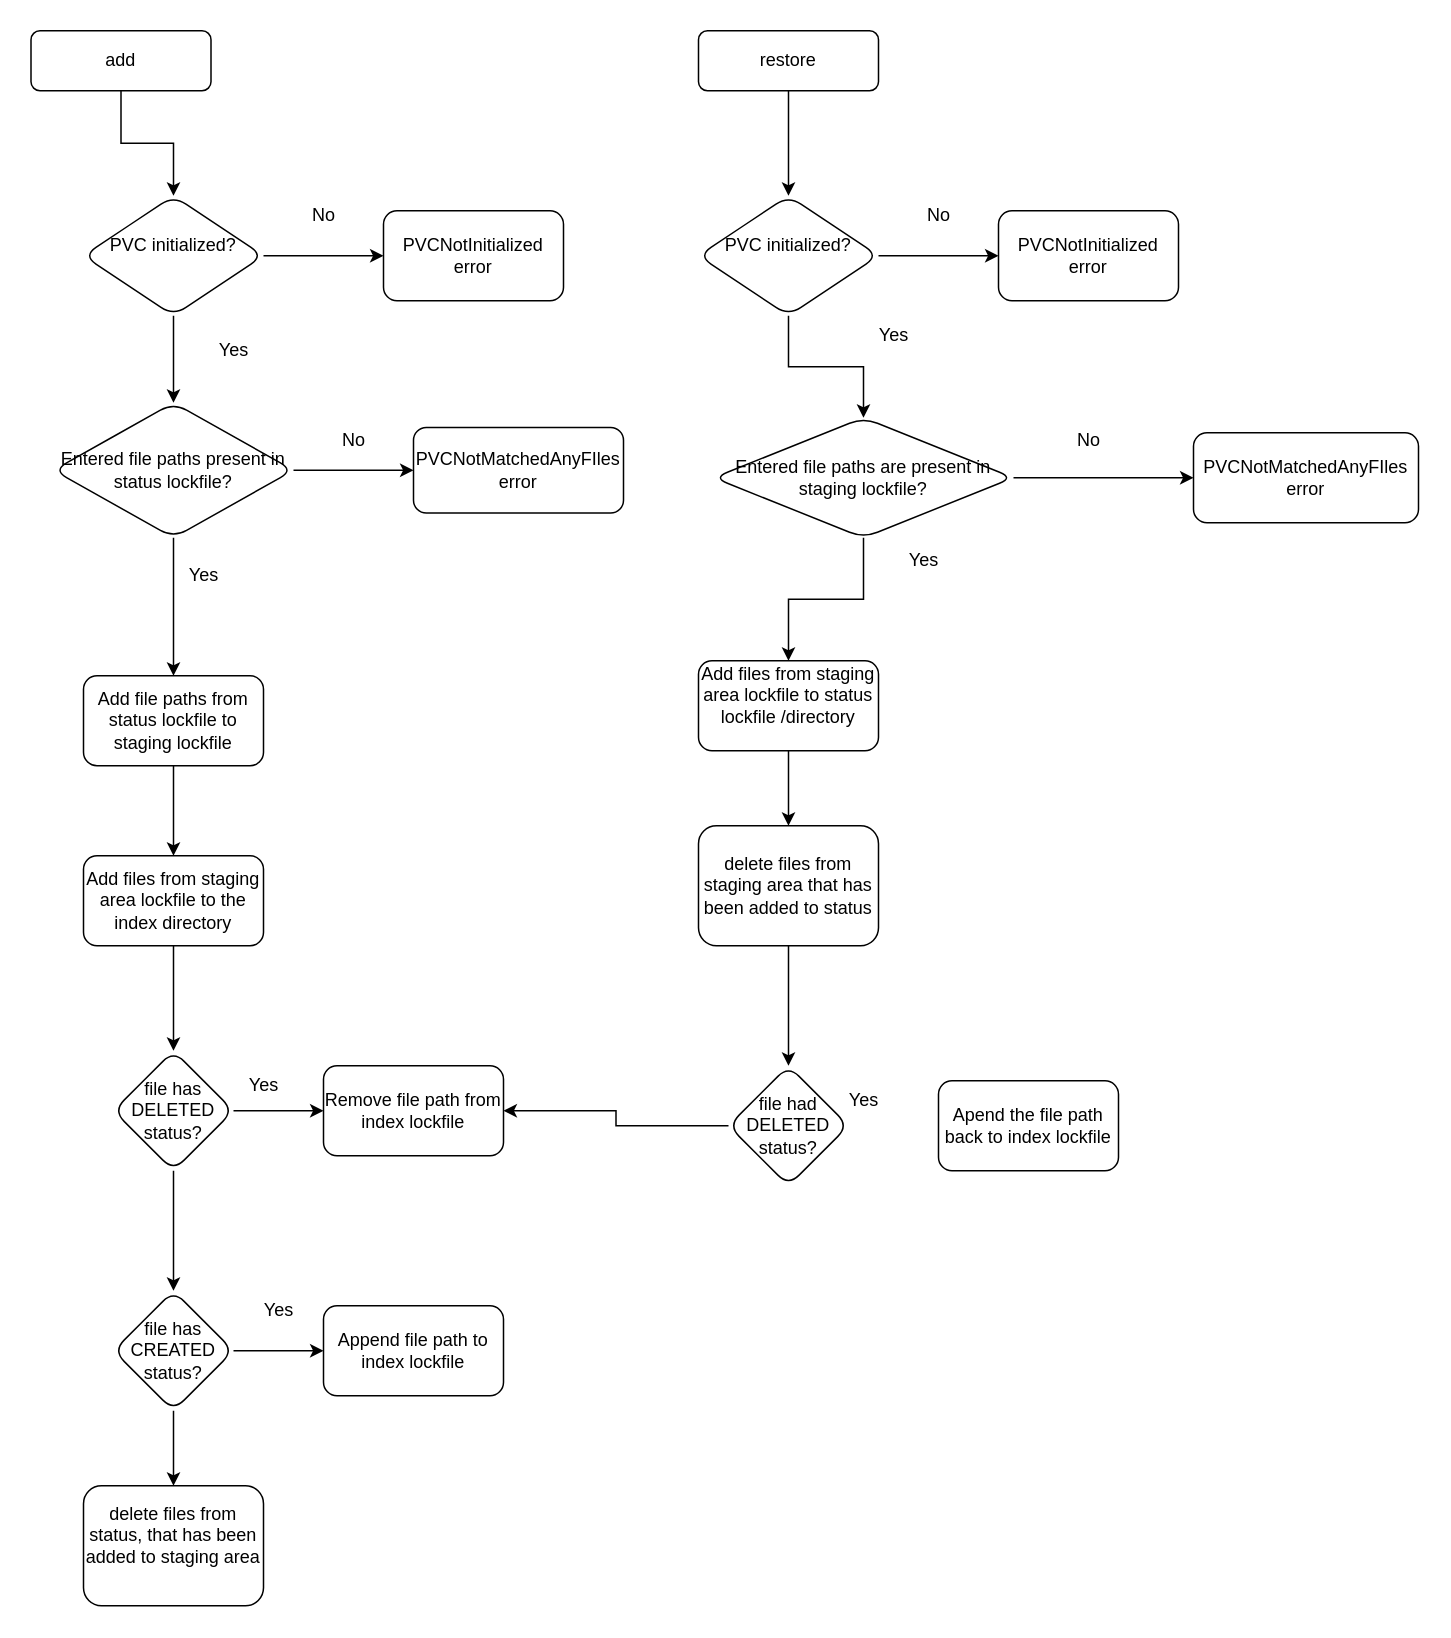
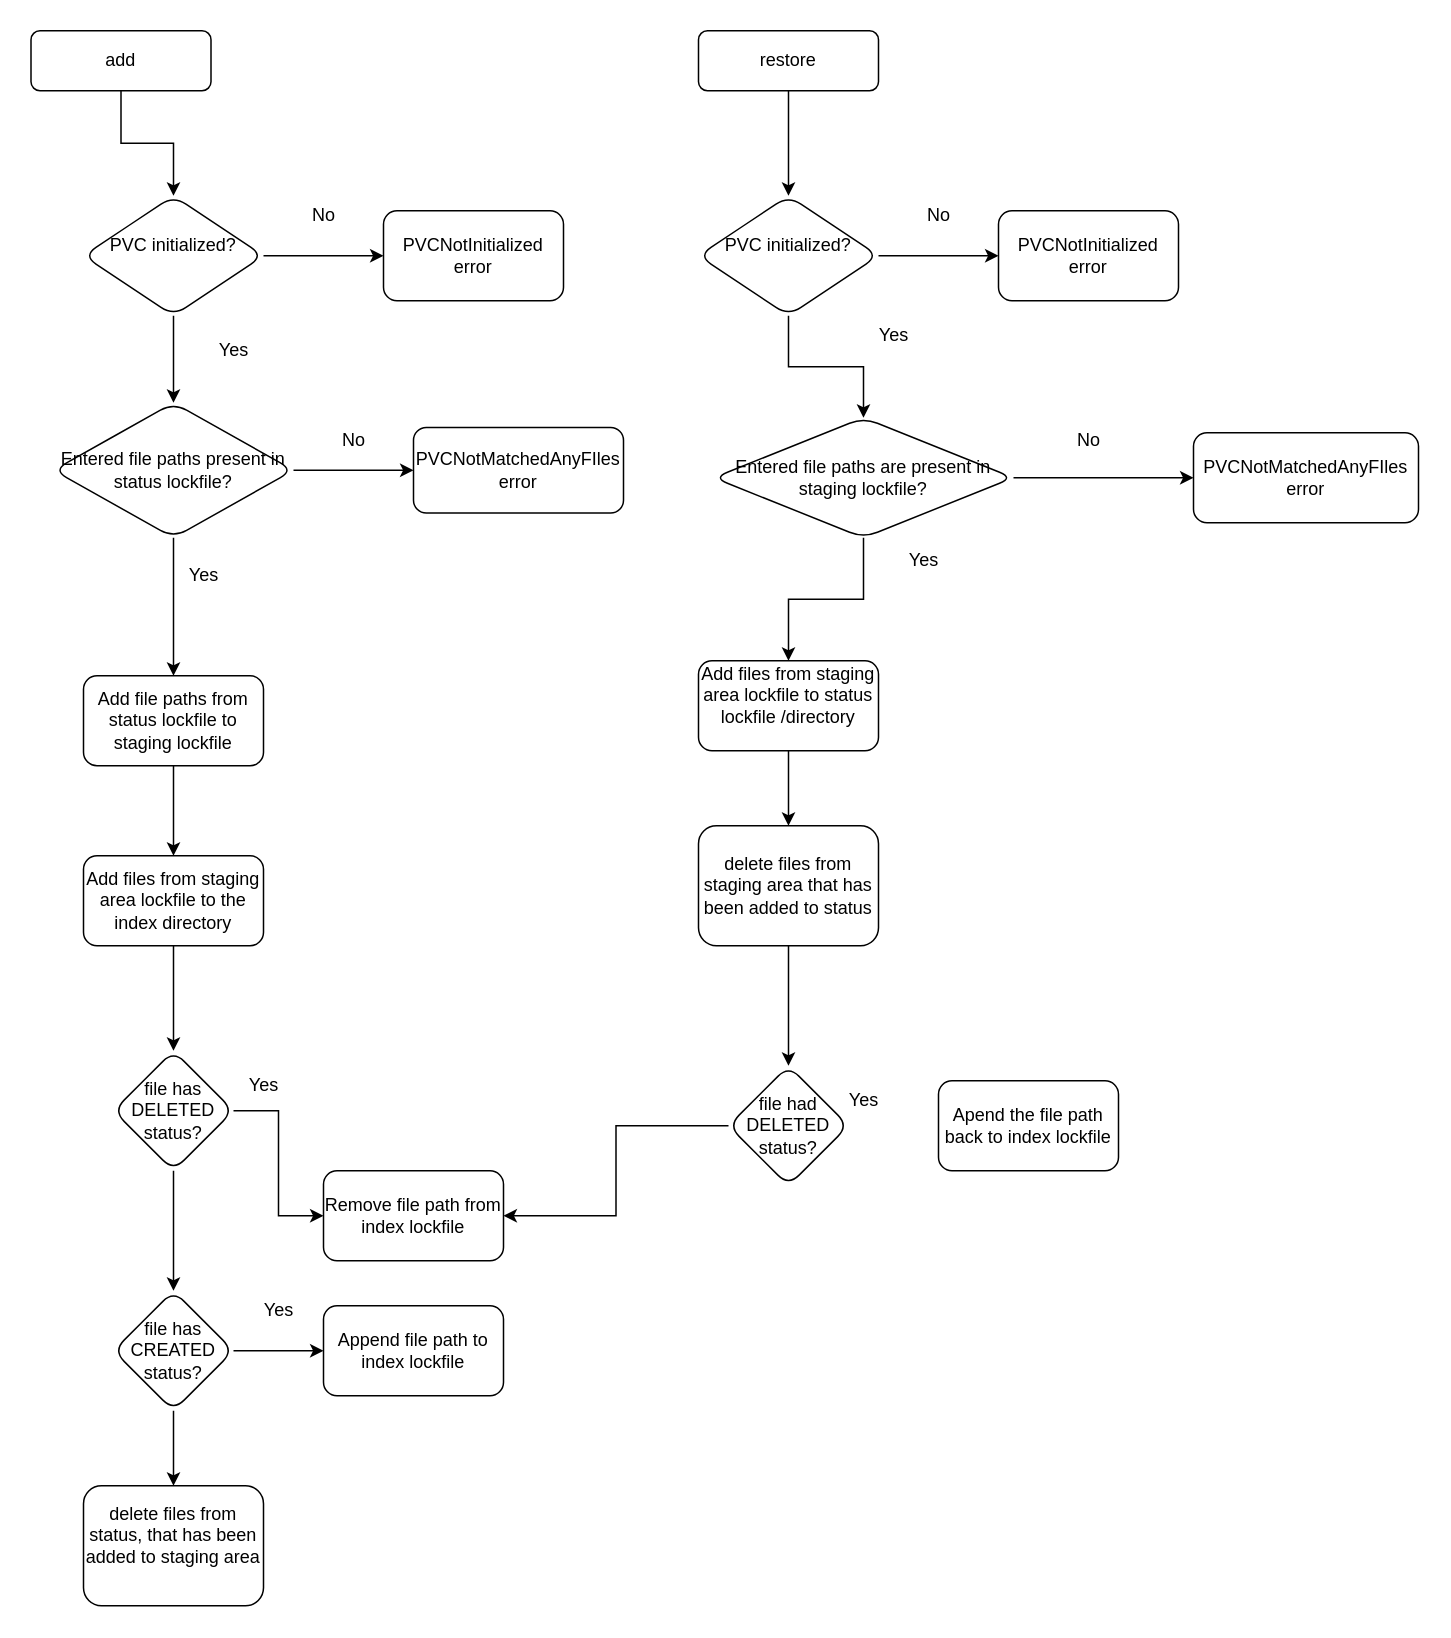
- <mxCell id="28" value="Remove file path from index lockfile" style="whiteSpace=wrap;html=1;rounded=1;glass=0;strokeWidth=1;shadow=0;" vertex="1" parent="1"><mxGeometry x="215" y="710" width="120" height="60" as="geometry" /></mxCell>
+ <mxCell id="28" value="Remove file path from index lockfile" style="whiteSpace=wrap;html=1;rounded=1;glass=0;strokeWidth=1;shadow=0;" vertex="1" parent="1"><mxGeometry x="215" y="780" width="120" height="60" as="geometry" /></mxCell>
